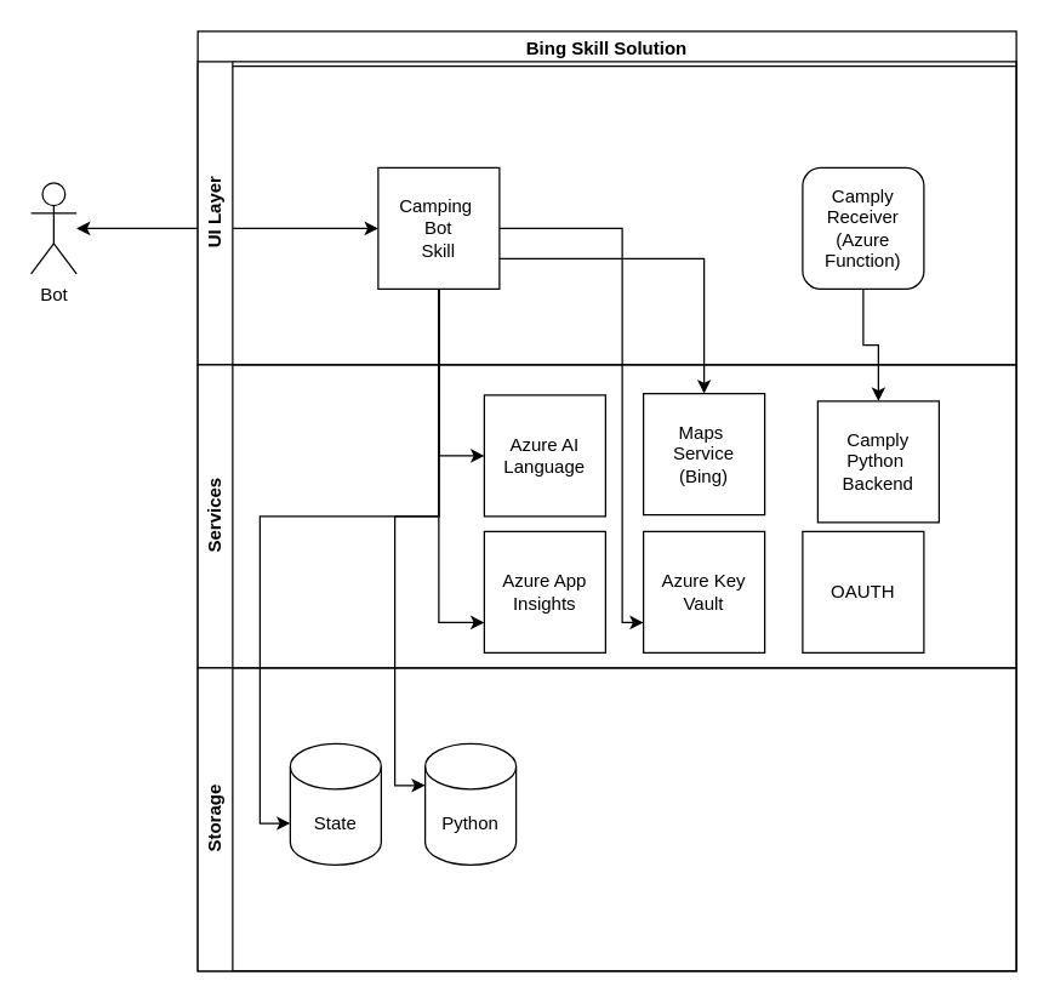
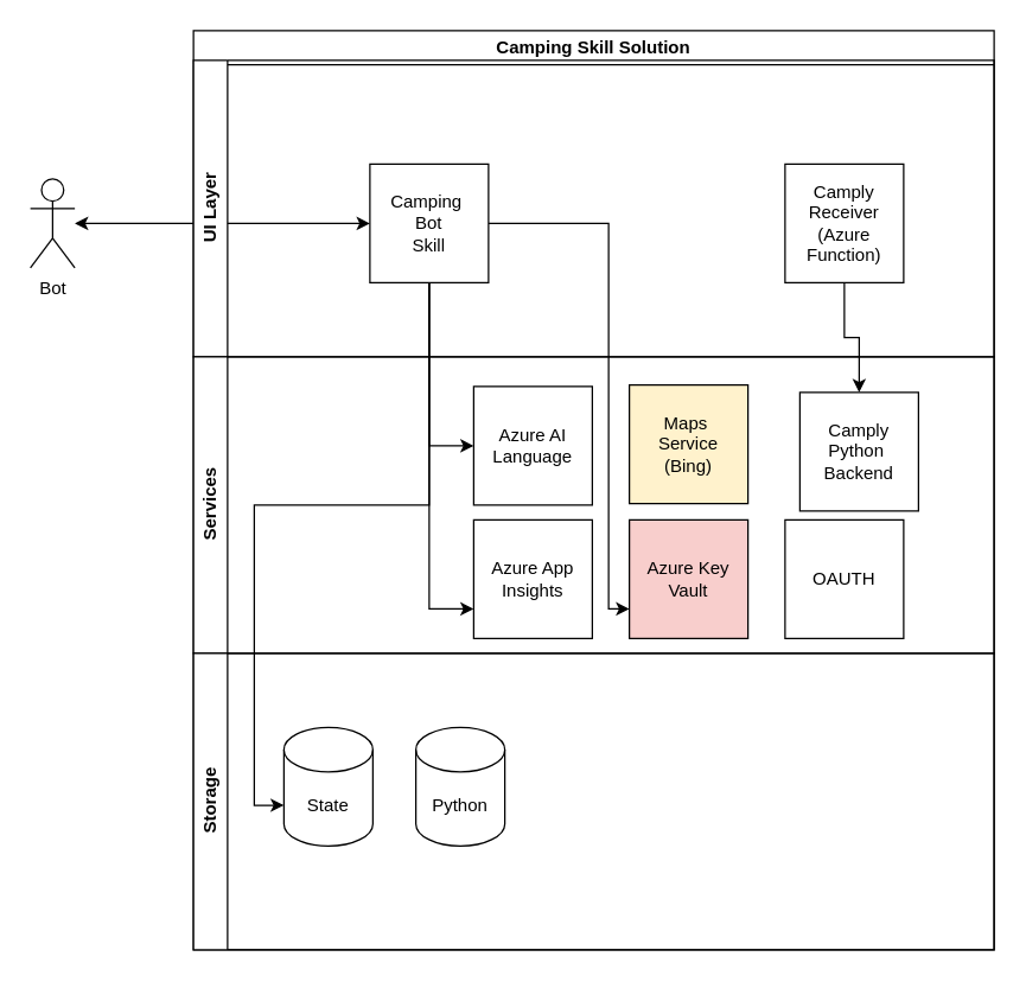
- <mxCell id="9" value="Bing Skill Solution" style="swimlane;whiteSpace=wrap;html=1;" vertex="1" parent="1"><mxGeometry x="130" y="20" width="540" height="620" as="geometry" /></mxCell>
+ <mxCell id="9" value="Camping Skill Solution" style="swimlane;whiteSpace=wrap;html=1;" vertex="1" parent="1"><mxGeometry x="130" y="20" width="540" height="620" as="geometry" /></mxCell>
- <mxCell id="12" value="Camply Receiver&lt;div&gt;(Azure&lt;/div&gt;&lt;div&gt;Function)&lt;/div&gt;" style="whiteSpace=wrap;html=1;aspect=fixed;rounded=1;" vertex="1" parent="11"><mxGeometry x="399" y="-130" width="80" height="80" as="geometry" /></mxCell>
+ <mxCell id="12" value="Camply Receiver&lt;div&gt;(Azure&lt;/div&gt;&lt;div&gt;Function)&lt;/div&gt;" style="whiteSpace=wrap;html=1;aspect=fixed;" vertex="1" parent="11"><mxGeometry x="399" y="-130" width="80" height="80" as="geometry" /></mxCell>
- <mxCell id="3" style="edgeStyle=orthogonalEdgeStyle;rounded=0;orthogonalLoop=1;jettySize=auto;html=1;exitX=1;exitY=0.75;exitDx=0;exitDy=0;" edge="1" parent="1" source="6" target="16"><mxGeometry relative="1" as="geometry" /></mxCell>
- <mxCell id="16" value="Maps&amp;nbsp;&lt;div&gt;Service&lt;/div&gt;&lt;div&gt;(Bing)&lt;/div&gt;" style="whiteSpace=wrap;html=1;aspect=fixed;" vertex="1" parent="11"><mxGeometry x="294" y="19" width="80" height="80" as="geometry" /></mxCell>
+ <mxCell id="16" value="Maps&amp;nbsp;&lt;div&gt;Service&lt;/div&gt;&lt;div&gt;(Bing)&lt;/div&gt;" style="whiteSpace=wrap;html=1;aspect=fixed;fillColor=#fff2cc;" vertex="1" parent="11"><mxGeometry x="294" y="19" width="80" height="80" as="geometry" /></mxCell>
- <mxCell id="18" value="Azure Key Vault" style="whiteSpace=wrap;html=1;aspect=fixed;" vertex="1" parent="11"><mxGeometry x="294" y="110" width="80" height="80" as="geometry" /></mxCell>
+ <mxCell id="18" value="Azure Key Vault" style="whiteSpace=wrap;html=1;aspect=fixed;fillColor=#f8cecc;" vertex="1" parent="11"><mxGeometry x="294" y="110" width="80" height="80" as="geometry" /></mxCell>
- <mxCell id="24" style="edgeStyle=orthogonalEdgeStyle;rounded=0;orthogonalLoop=1;jettySize=auto;html=1;entryX=0;entryY=0;entryDx=0;entryDy=27.5;entryPerimeter=0;" edge="1" parent="1" source="6" target="22"><mxGeometry relative="1" as="geometry" /></mxCell>
